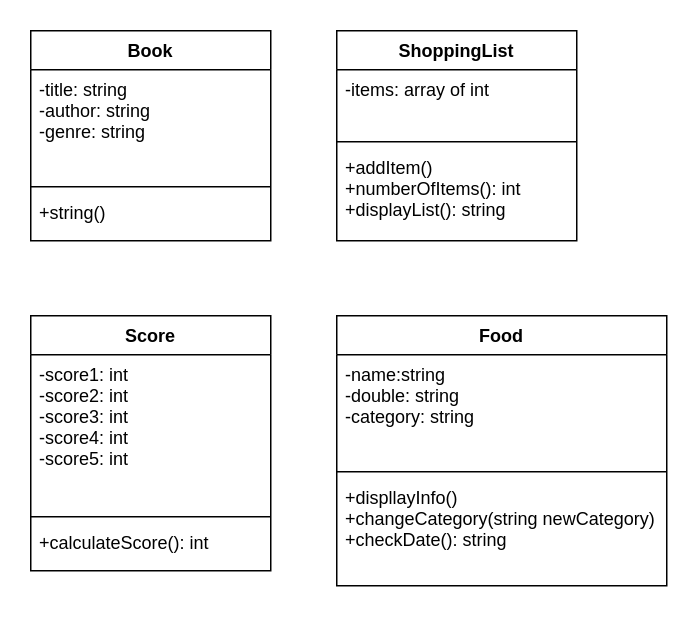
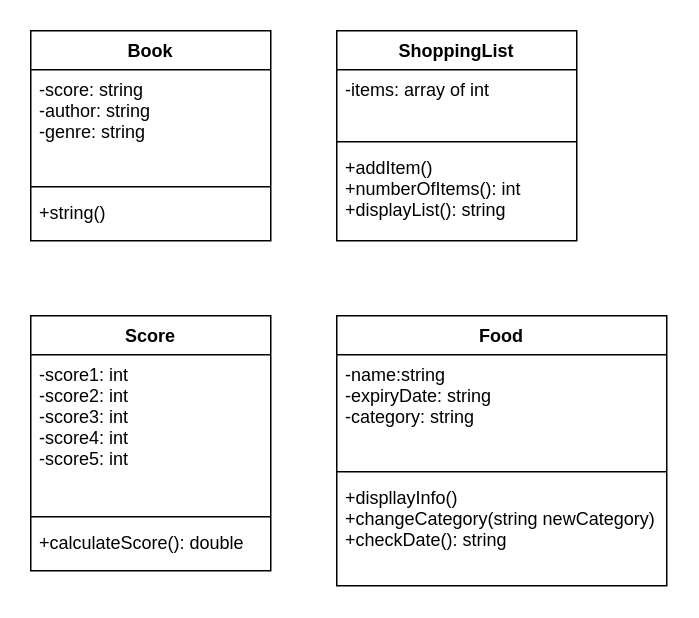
- <mxCell id="3" value="-title: string&#10;-author: string&#10;-genre: string" style="text;strokeColor=none;fillColor=none;align=left;verticalAlign=top;spacingLeft=4;spacingRight=4;overflow=hidden;rotatable=0;points=[[0,0.5],[1,0.5]];portConstraint=eastwest;" parent="2" vertex="1"><mxGeometry y="26" width="160" height="74" as="geometry" /></mxCell>
+ <mxCell id="3" value="-score: string&#10;-author: string&#10;-genre: string" style="text;strokeColor=none;fillColor=none;align=left;verticalAlign=top;spacingLeft=4;spacingRight=4;overflow=hidden;rotatable=0;points=[[0,0.5],[1,0.5]];portConstraint=eastwest;" parent="2" vertex="1"><mxGeometry y="26" width="160" height="74" as="geometry" /></mxCell>
- <mxCell id="15" value="-name:string&#10;-double: string&#10;-category: string" style="text;strokeColor=none;fillColor=none;align=left;verticalAlign=top;spacingLeft=4;spacingRight=4;overflow=hidden;rotatable=0;points=[[0,0.5],[1,0.5]];portConstraint=eastwest;" vertex="1" parent="14"><mxGeometry y="26" width="220" height="74" as="geometry" /></mxCell>
+ <mxCell id="15" value="-name:string&#10;-expiryDate: string&#10;-category: string" style="text;strokeColor=none;fillColor=none;align=left;verticalAlign=top;spacingLeft=4;spacingRight=4;overflow=hidden;rotatable=0;points=[[0,0.5],[1,0.5]];portConstraint=eastwest;" vertex="1" parent="14"><mxGeometry y="26" width="220" height="74" as="geometry" /></mxCell>
- <mxCell id="9" value="+calculateScore(): int" style="text;strokeColor=none;fillColor=none;align=left;verticalAlign=top;spacingLeft=4;spacingRight=4;overflow=hidden;rotatable=0;points=[[0,0.5],[1,0.5]];portConstraint=eastwest;" parent="6" vertex="1"><mxGeometry y="138" width="160" height="32" as="geometry" /></mxCell>
+ <mxCell id="9" value="+calculateScore(): double" style="text;strokeColor=none;fillColor=none;align=left;verticalAlign=top;spacingLeft=4;spacingRight=4;overflow=hidden;rotatable=0;points=[[0,0.5],[1,0.5]];portConstraint=eastwest;" parent="6" vertex="1"><mxGeometry y="138" width="160" height="32" as="geometry" /></mxCell>
